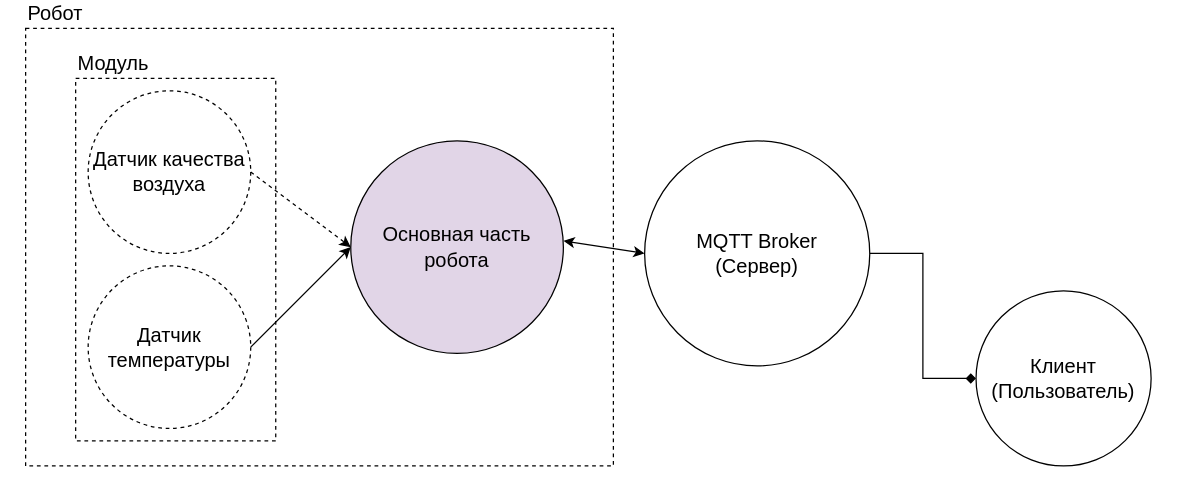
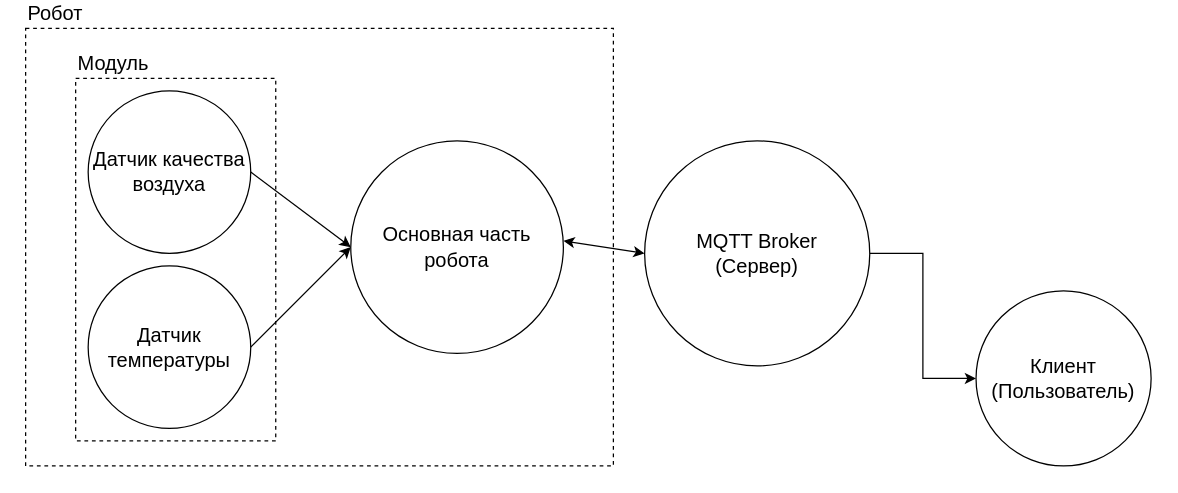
- <mxCell id="6" value="Датчик качества воздуха" style="ellipse;whiteSpace=wrap;html=1;aspect=fixed;fontSize=16;dashed=1;" parent="1" vertex="1"><mxGeometry x="70" y="70" width="130" height="130" as="geometry" /></mxCell>
+ <mxCell id="6" value="Датчик качества воздуха" style="ellipse;whiteSpace=wrap;html=1;aspect=fixed;fontSize=16;" parent="1" vertex="1"><mxGeometry x="70" y="70" width="130" height="130" as="geometry" /></mxCell>
- <mxCell id="11" value="" style="endArrow=classic;html=1;rounded=0;exitX=1;exitY=0.5;exitDx=0;exitDy=0;entryX=0;entryY=0.5;entryDx=0;entryDy=0;dashed=1;" edge="1" parent="1" source="6" target="9"><mxGeometry width="50" height="50" relative="1" as="geometry"><mxPoint x="400" y="180" as="sourcePoint" /><mxPoint x="450" y="130" as="targetPoint" /></mxGeometry></mxCell>
+ <mxCell id="11" value="" style="endArrow=classic;html=1;rounded=0;exitX=1;exitY=0.5;exitDx=0;exitDy=0;entryX=0;entryY=0.5;entryDx=0;entryDy=0;" edge="1" parent="1" source="6" target="9"><mxGeometry width="50" height="50" relative="1" as="geometry"><mxPoint x="400" y="180" as="sourcePoint" /><mxPoint x="450" y="130" as="targetPoint" /></mxGeometry></mxCell>
- <mxCell id="9" value="Основная часть робота" style="ellipse;whiteSpace=wrap;html=1;aspect=fixed;fontSize=16;fillColor=#e1d5e7;" vertex="1" parent="1"><mxGeometry x="280" y="110" width="170" height="170" as="geometry" /></mxCell>
+ <mxCell id="9" value="Основная часть робота" style="ellipse;whiteSpace=wrap;html=1;aspect=fixed;fontSize=16;" vertex="1" parent="1"><mxGeometry x="280" y="110" width="170" height="170" as="geometry" /></mxCell>
- <mxCell id="7" value="Датчик температуры" style="ellipse;whiteSpace=wrap;html=1;aspect=fixed;fontSize=16;dashed=1;" parent="1" vertex="1"><mxGeometry x="70" y="210" width="130" height="130" as="geometry" /></mxCell>
+ <mxCell id="7" value="Датчик температуры" style="ellipse;whiteSpace=wrap;html=1;aspect=fixed;fontSize=16;" parent="1" vertex="1"><mxGeometry x="70" y="210" width="130" height="130" as="geometry" /></mxCell>
- <mxCell id="4" style="edgeStyle=orthogonalEdgeStyle;rounded=0;orthogonalLoop=1;jettySize=auto;html=1;entryX=0;entryY=0.5;entryDx=0;entryDy=0;endArrow=diamond;" parent="1" source="5" target="8" edge="1"><mxGeometry relative="1" as="geometry" /></mxCell>
+ <mxCell id="4" style="edgeStyle=orthogonalEdgeStyle;rounded=0;orthogonalLoop=1;jettySize=auto;html=1;entryX=0;entryY=0.5;entryDx=0;entryDy=0;" parent="1" source="5" target="8" edge="1"><mxGeometry relative="1" as="geometry" /></mxCell>
